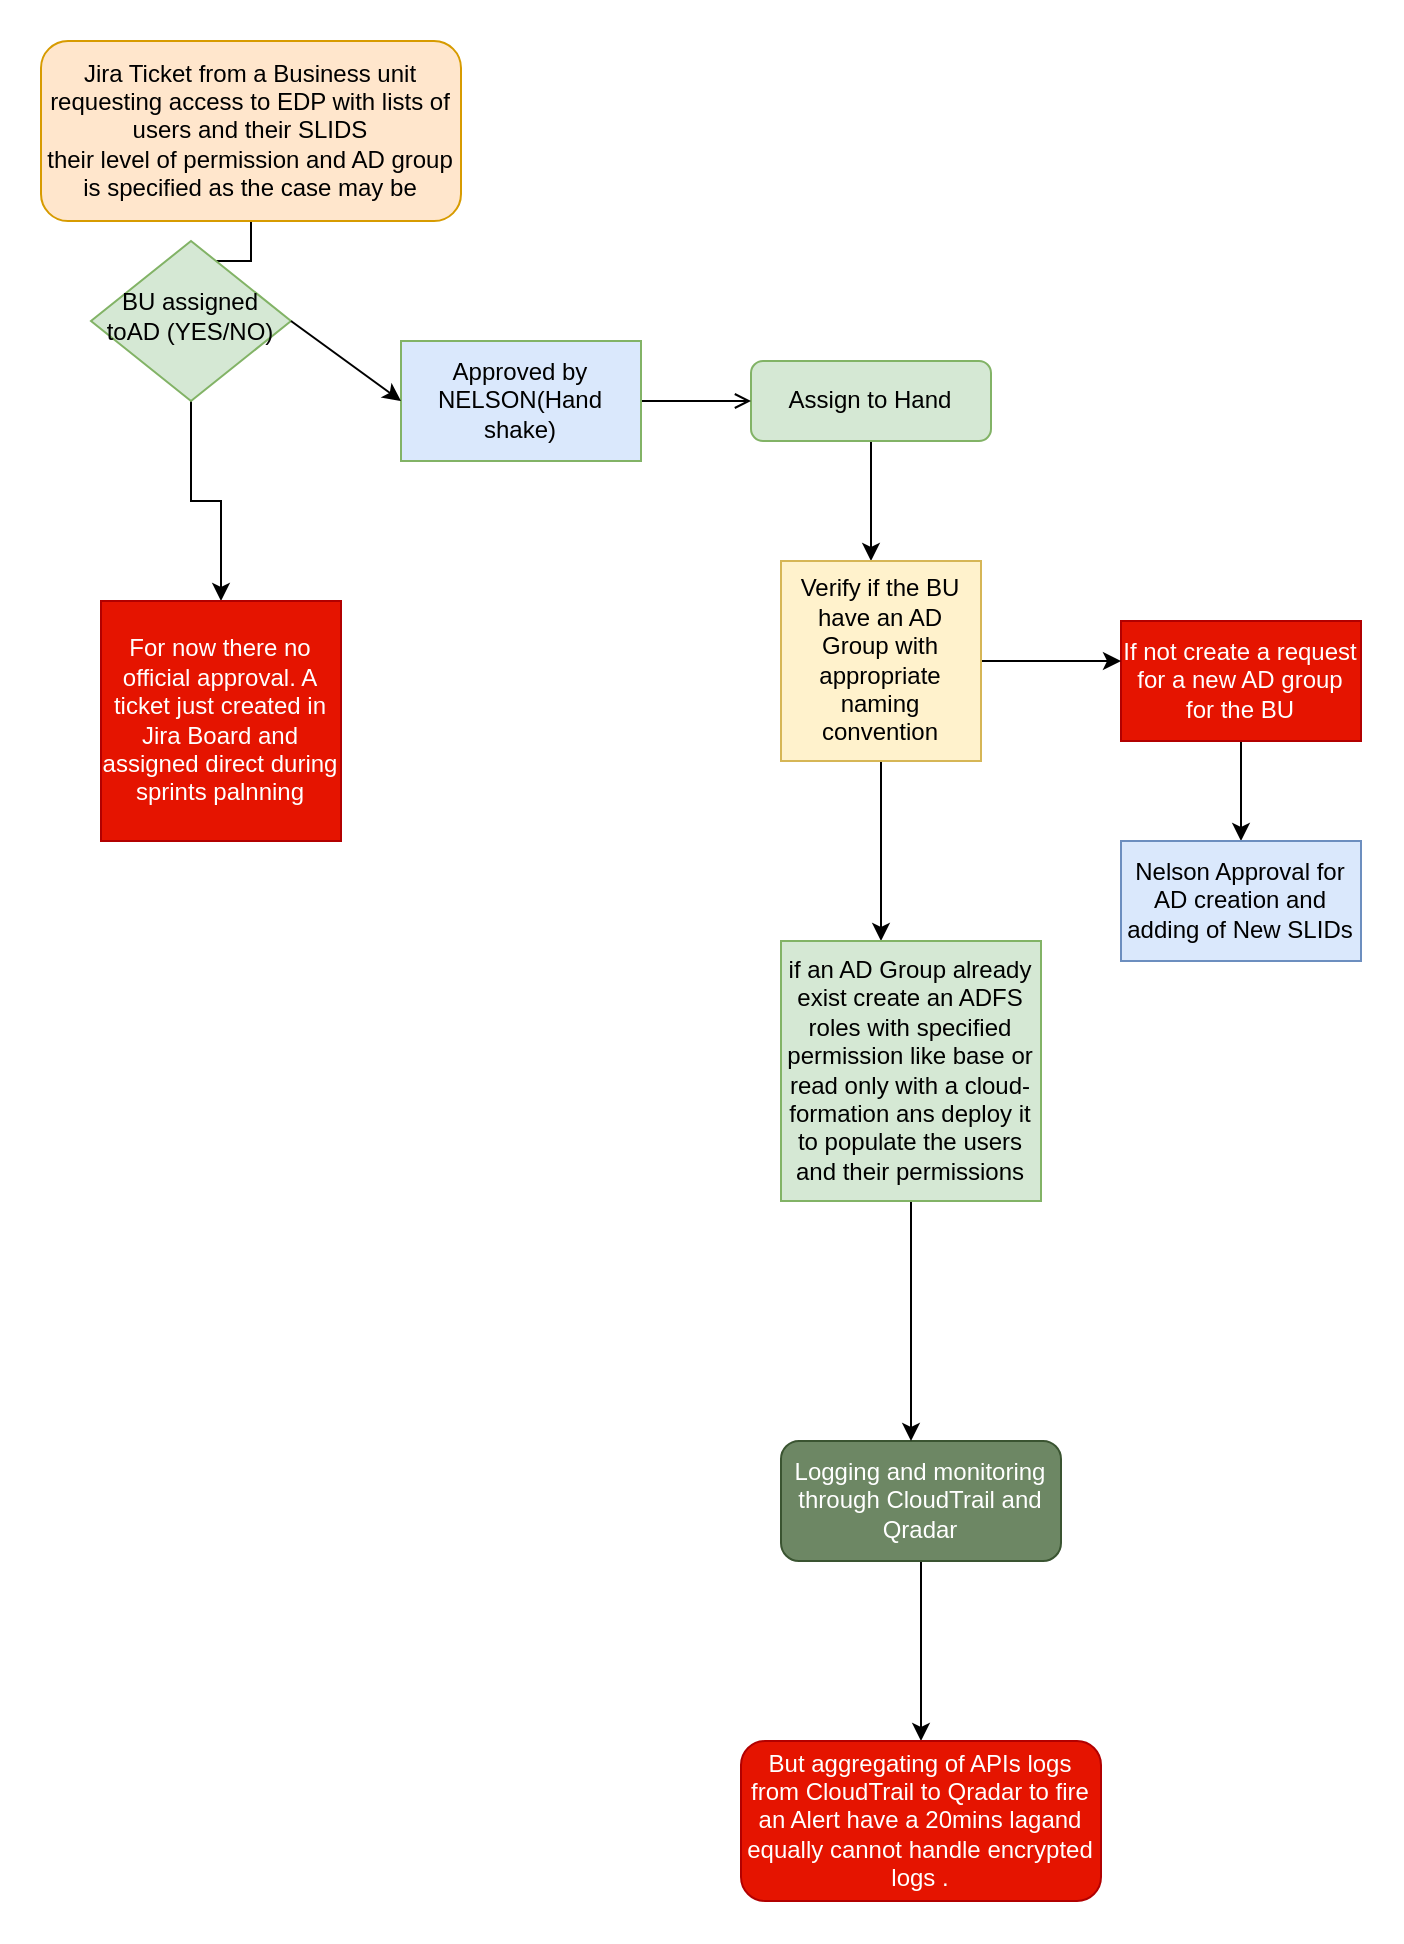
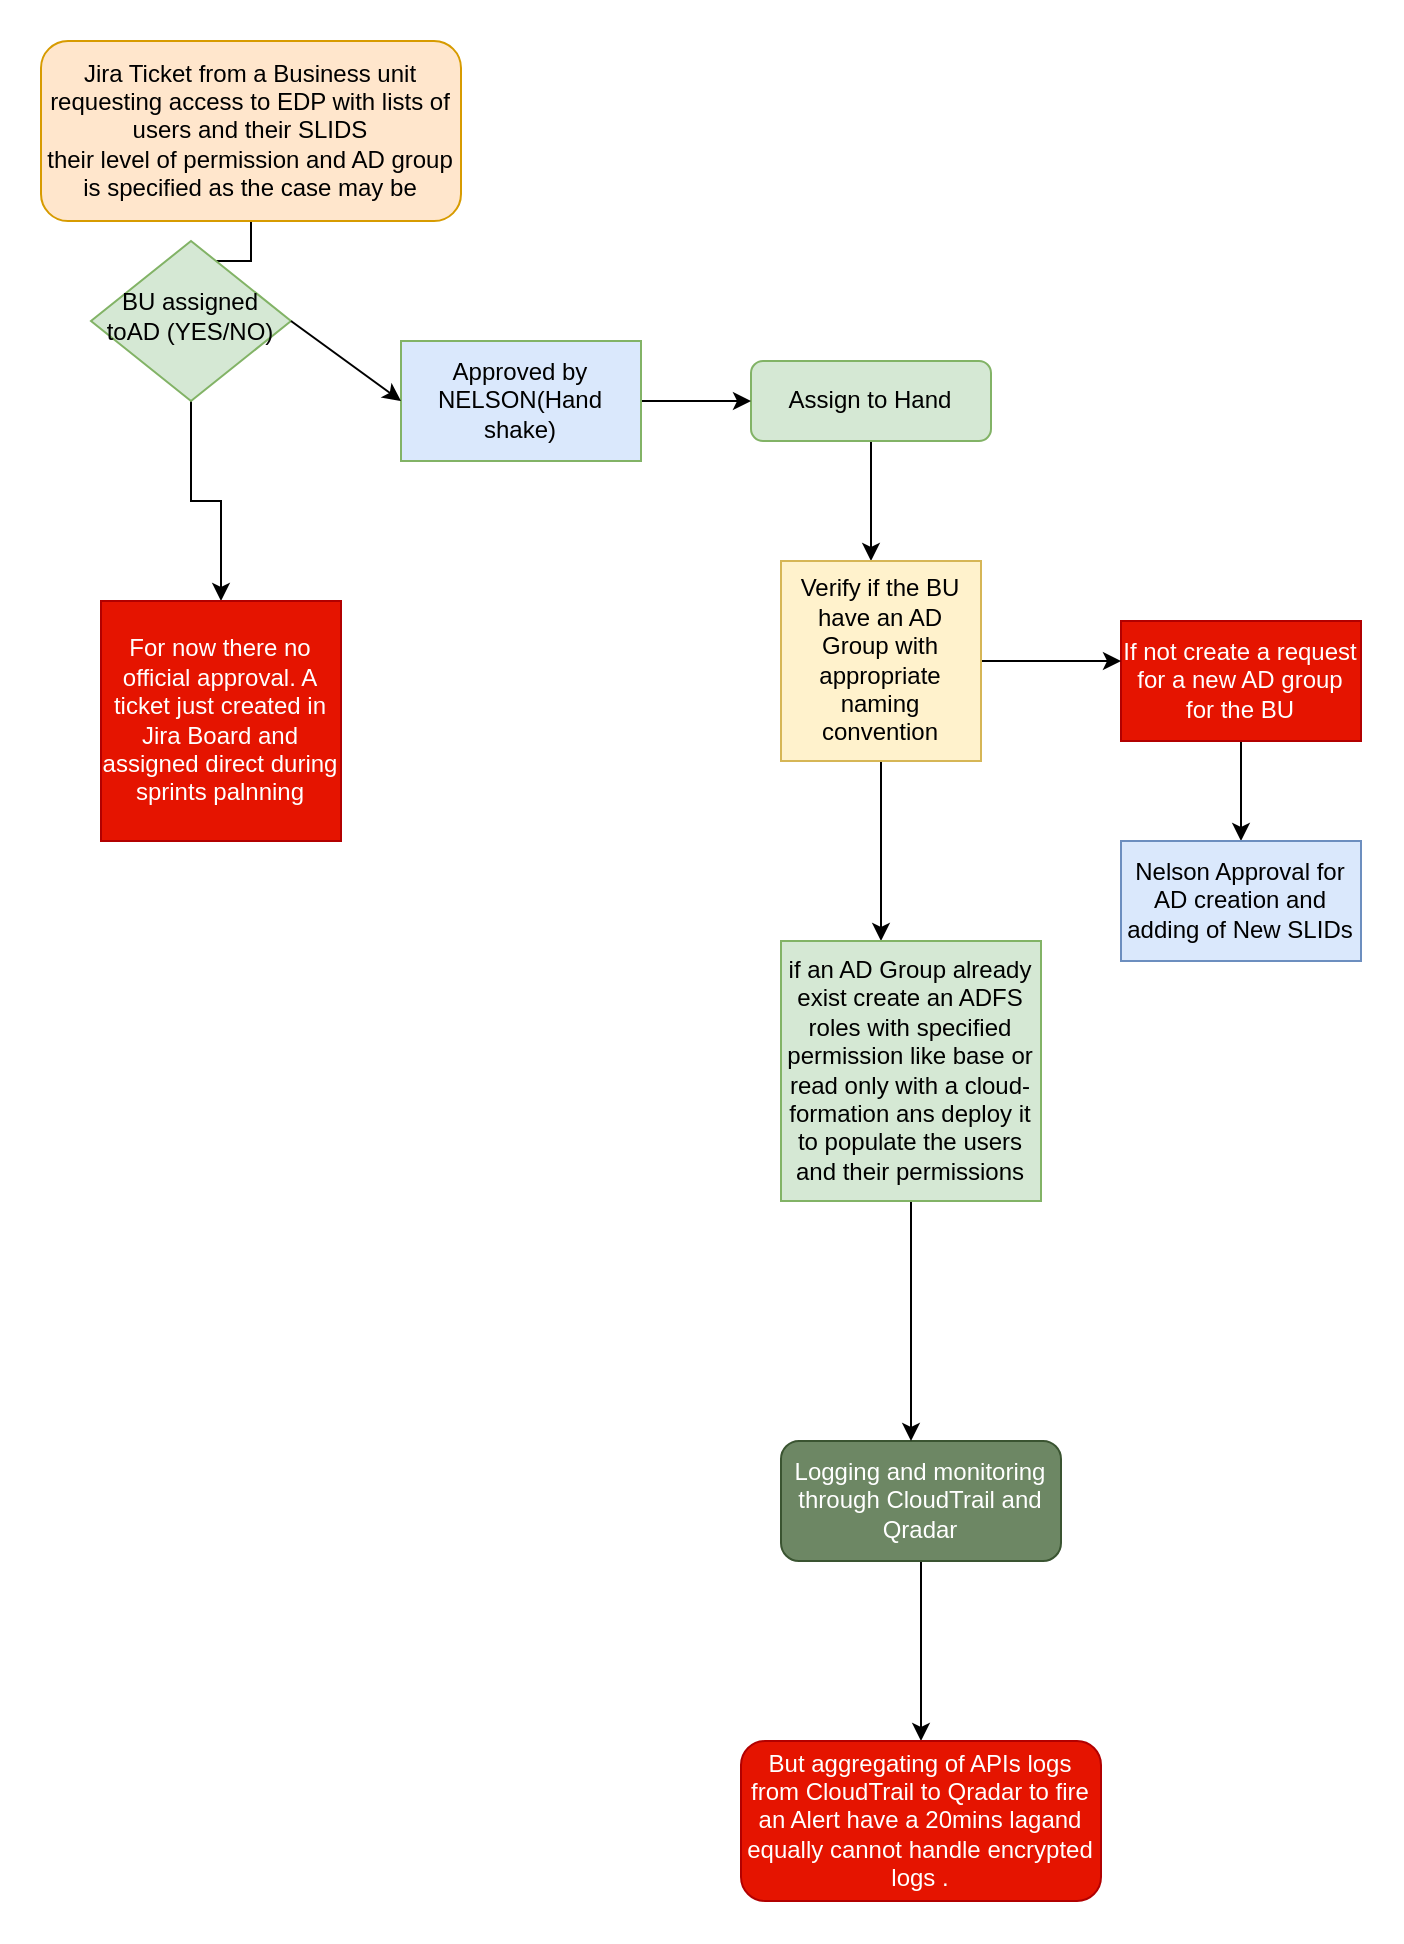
- <mxCell id="18" value="" style="edgeStyle=orthogonalEdgeStyle;rounded=1;orthogonalLoop=1;jettySize=auto;html=1;endArrow=open;" parent="1" source="19" target="7" edge="1"><mxGeometry relative="1" as="geometry" /></mxCell>
+ <mxCell id="18" value="" style="edgeStyle=orthogonalEdgeStyle;rounded=1;orthogonalLoop=1;jettySize=auto;html=1;" parent="1" source="19" target="7" edge="1"><mxGeometry relative="1" as="geometry" /></mxCell>
